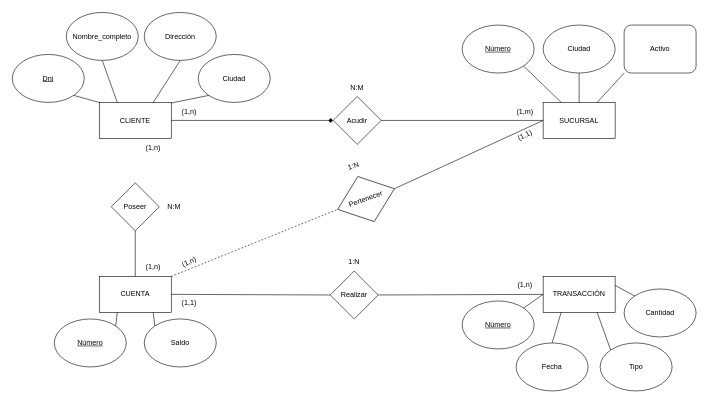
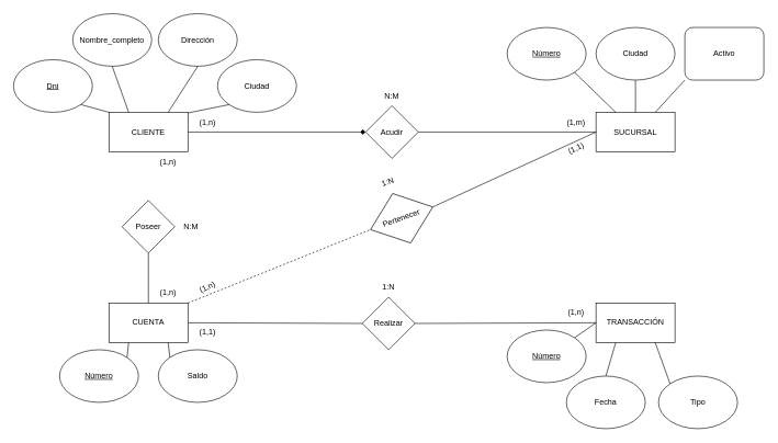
- <mxCell id="25" value="" style="endArrow=none;html=1;rounded=0;exitX=0;exitY=0;exitDx=0;exitDy=0;entryX=1;entryY=0.25;entryDx=0;entryDy=0;" parent="1" source="21" target="3" edge="1"><mxGeometry width="50" height="50" relative="1" as="geometry"><mxPoint x="1027.574" y="592.716" as="sourcePoint" /><mxPoint x="1005" y="530" as="targetPoint" /></mxGeometry></mxCell>
- <mxCell id="21" value="Cantidad" style="ellipse;whiteSpace=wrap;html=1;" parent="1" vertex="1"><mxGeometry x="1040" y="481" width="120" height="80" as="geometry" /></mxCell>
